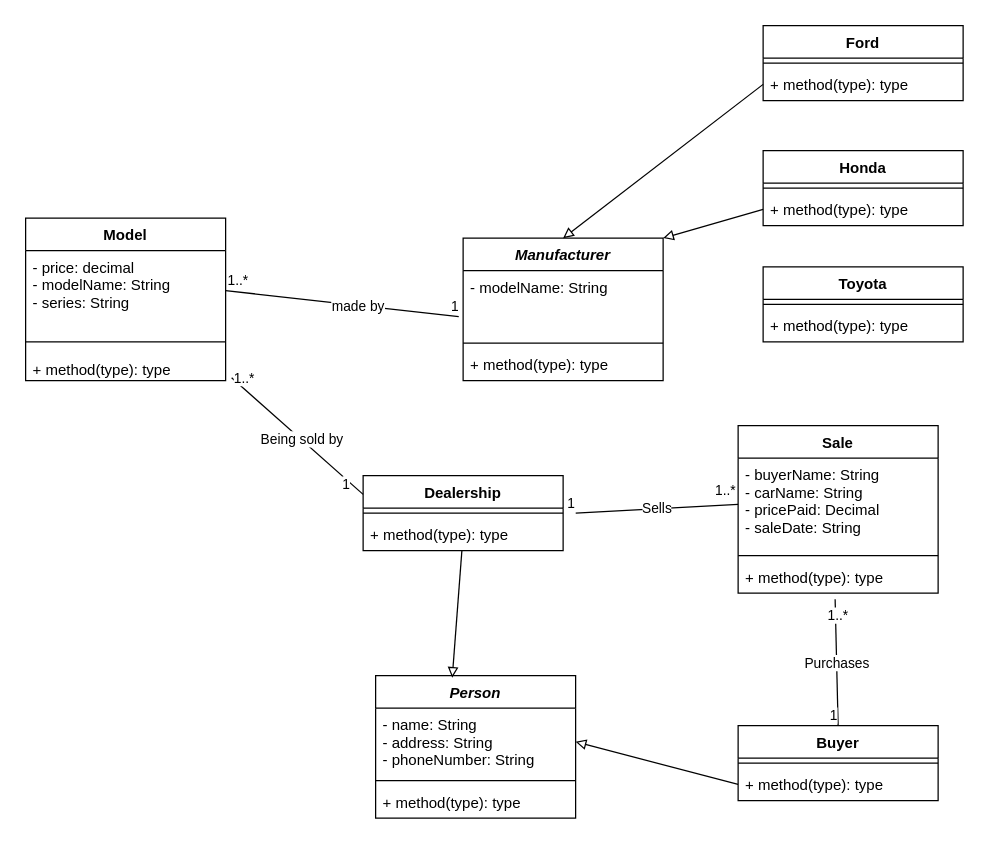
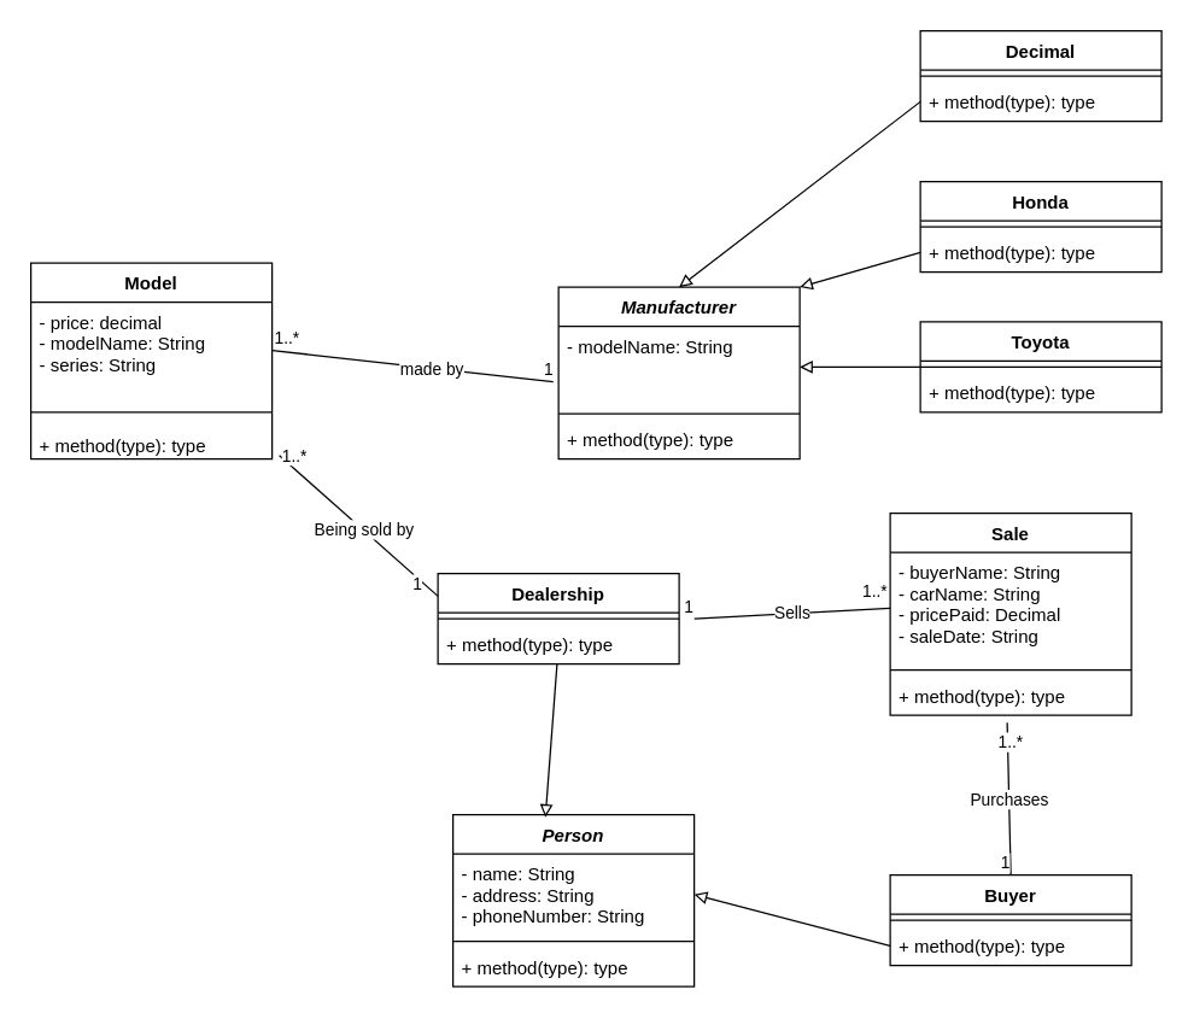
- <mxCell id="9" value="Ford" style="swimlane;fontStyle=1;align=center;verticalAlign=top;childLayout=stackLayout;horizontal=1;startSize=26;horizontalStack=0;resizeParent=1;resizeParentMax=0;resizeLast=0;collapsible=1;marginBottom=0;" vertex="1" parent="1"><mxGeometry x="610" y="20" width="160" height="60" as="geometry" /></mxCell>
+ <mxCell id="9" value="Decimal" style="swimlane;fontStyle=1;align=center;verticalAlign=top;childLayout=stackLayout;horizontal=1;startSize=26;horizontalStack=0;resizeParent=1;resizeParentMax=0;resizeLast=0;collapsible=1;marginBottom=0;" vertex="1" parent="1"><mxGeometry x="610" y="20" width="160" height="60" as="geometry" /></mxCell>
+ <mxCell id="12" style="rounded=0;orthogonalLoop=1;jettySize=auto;html=1;exitX=0;exitY=0.5;exitDx=0;exitDy=0;entryX=1;entryY=0.5;entryDx=0;entryDy=0;endArrow=block;endFill=0;" edge="1" parent="1" source="13" target="3"><mxGeometry relative="1" as="geometry" /></mxCell>
